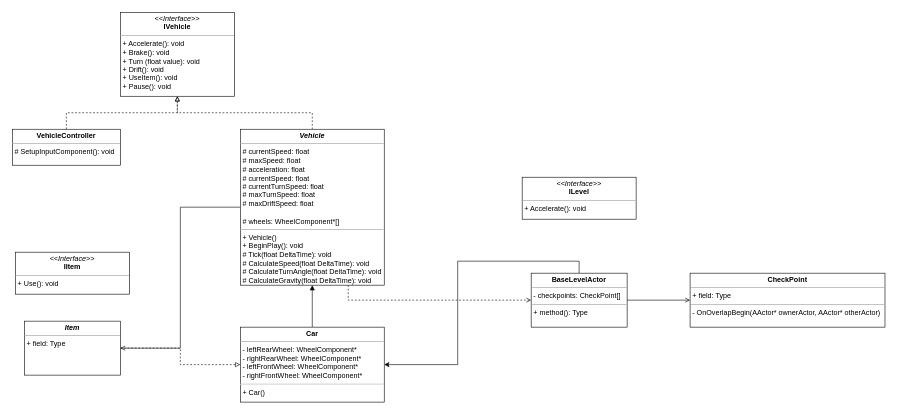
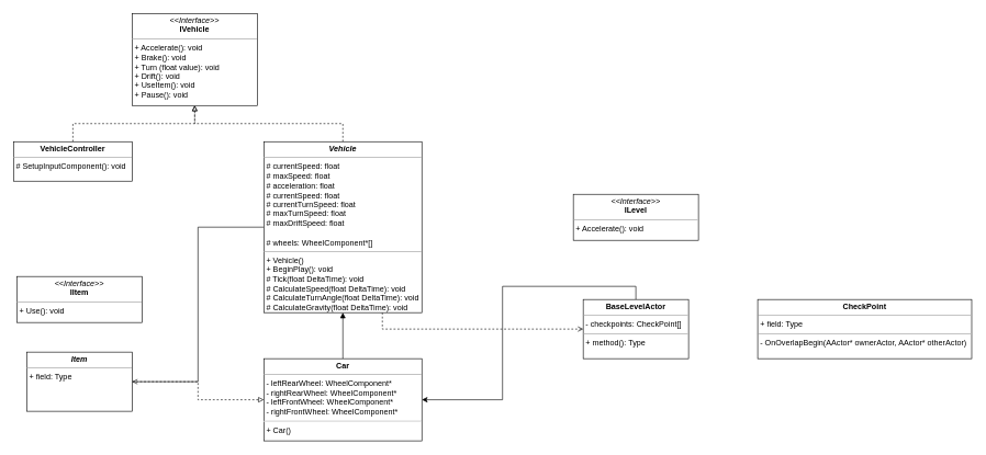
- <mxCell id="12" style="edgeStyle=orthogonalEdgeStyle;rounded=0;orthogonalLoop=1;jettySize=auto;html=1;exitX=1;exitY=0.5;exitDx=0;exitDy=0;entryX=0;entryY=0.5;entryDx=0;entryDy=0;endArrow=open;endFill=0;" parent="1" source="14" target="15" edge="1"><mxGeometry relative="1" as="geometry" /></mxCell>
